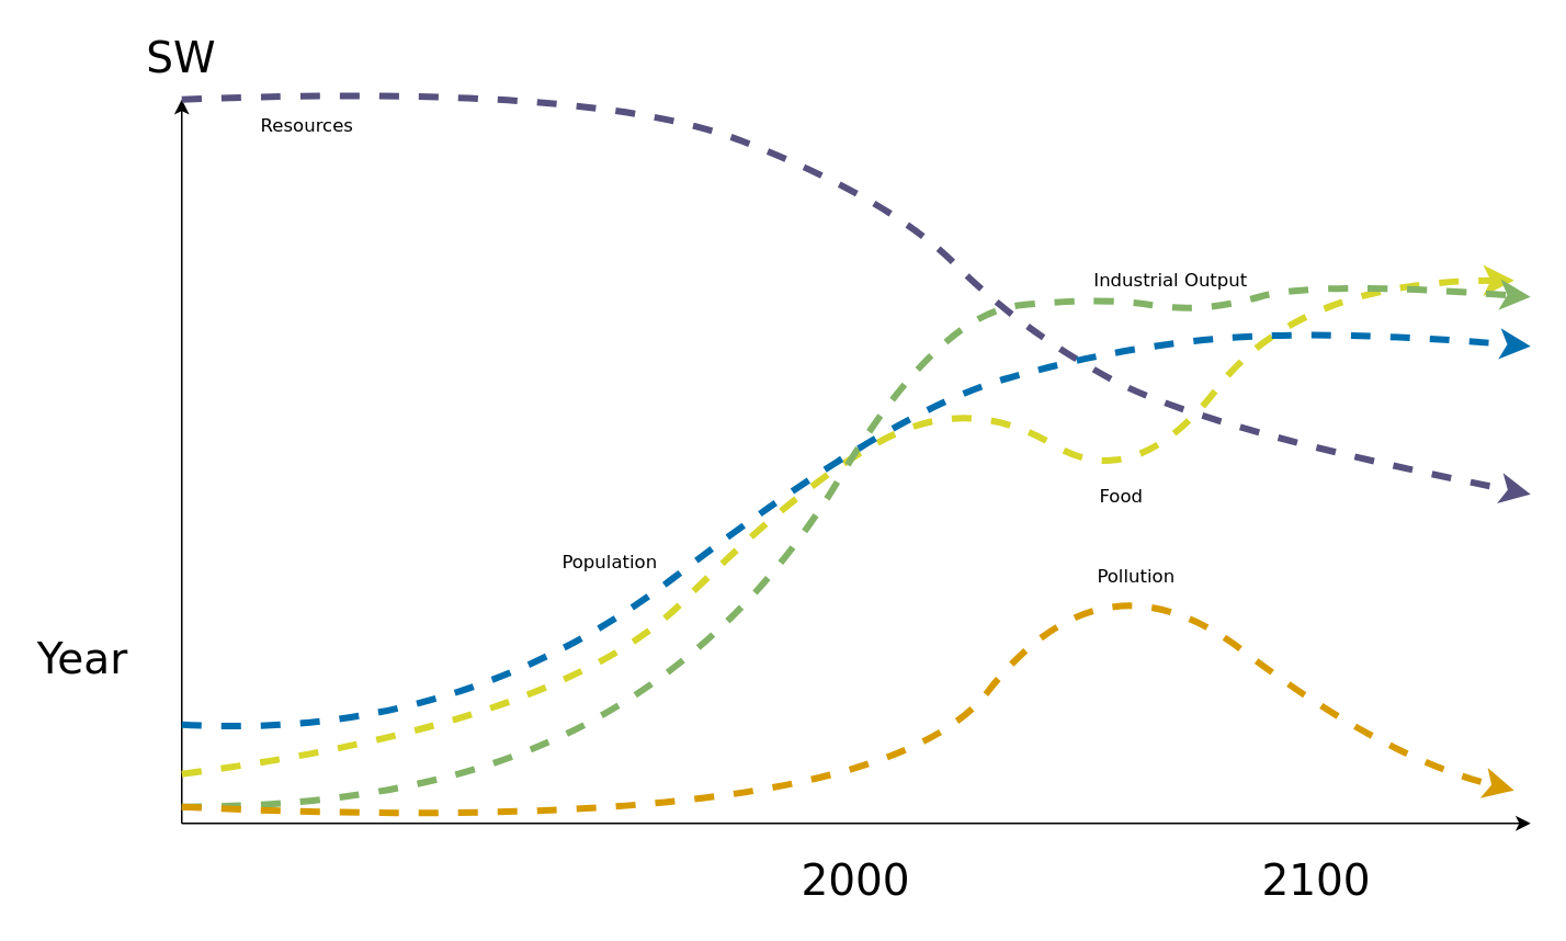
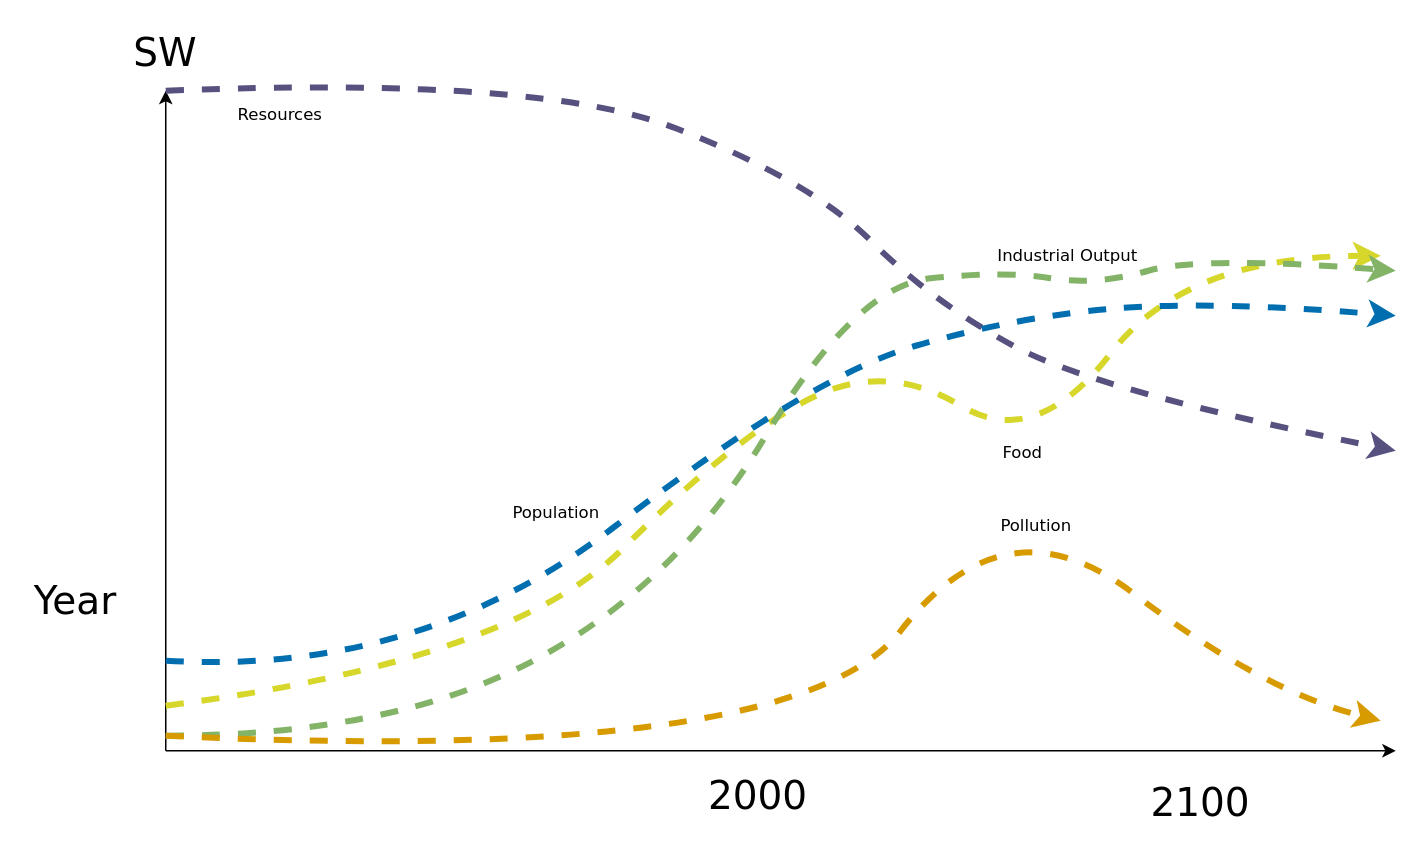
- <mxCell id="16" value="2000" style="text;html=1;strokeColor=none;fillColor=none;align=center;verticalAlign=middle;whiteSpace=wrap;rounded=0;labelBackgroundColor=none;fontFamily=Dejavu Sans;opacity=20;fontSize=26;" parent="1" vertex="1"><mxGeometry x="490" y="520" width="60" height="30" as="geometry" /></mxCell>
+ <mxCell id="16" value="2000" style="text;html=1;strokeColor=none;fillColor=none;align=center;verticalAlign=middle;whiteSpace=wrap;rounded=0;labelBackgroundColor=none;fontFamily=Dejavu Sans;opacity=20;fontSize=26;" parent="1" vertex="1"><mxGeometry x="475" y="515" width="60" height="30" as="geometry" /></mxCell>
